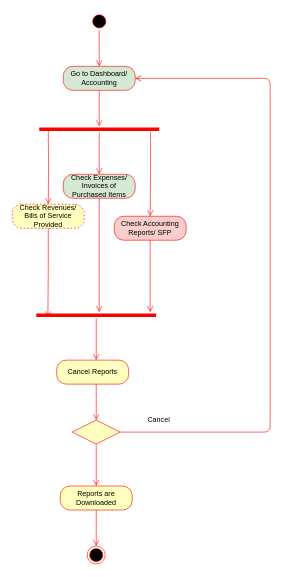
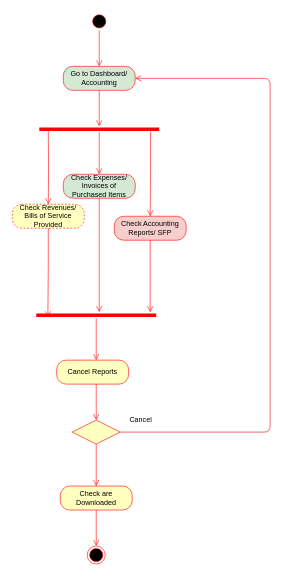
- <mxCell id="23" value="Cancel" style="text;html=1;align=center;verticalAlign=middle;resizable=0;points=[];autosize=1;" vertex="1" parent="1"><mxGeometry x="239" y="690" width="50" height="20" as="geometry" /></mxCell>
+ <mxCell id="23" value="Cancel" style="text;html=1;align=center;verticalAlign=middle;resizable=0;points=[];autosize=1;" vertex="1" parent="1"><mxGeometry x="209" y="690" width="50" height="20" as="geometry" /></mxCell>
- <mxCell id="24" value="Reports are Downloaded" style="rounded=1;whiteSpace=wrap;html=1;arcSize=40;fontColor=#000000;fillColor=#ffffc0;strokeColor=#ff0000;" vertex="1" parent="1"><mxGeometry x="100" y="810" width="120" height="40" as="geometry" /></mxCell>
+ <mxCell id="24" value="Check are Downloaded" style="rounded=1;whiteSpace=wrap;html=1;arcSize=40;fontColor=#000000;fillColor=#ffffc0;strokeColor=#ff0000;" vertex="1" parent="1"><mxGeometry x="100" y="810" width="120" height="40" as="geometry" /></mxCell>
